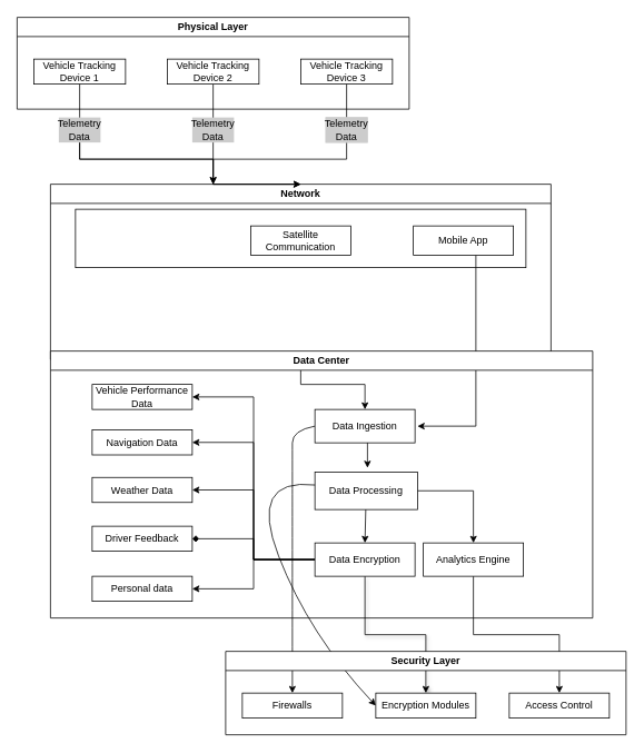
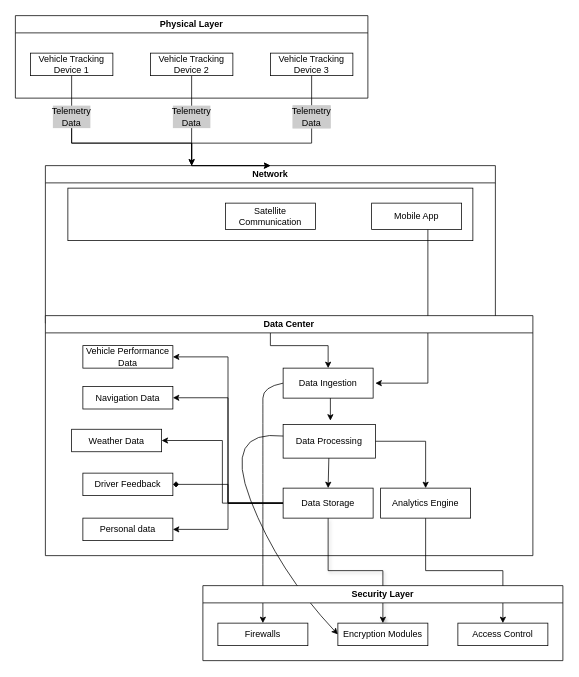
- <mxCell id="35" value="Weather Data" style="rounded=0;whiteSpace=wrap;html=1;" parent="22" vertex="1"><mxGeometry x="50" y="151.5" width="120" height="30" as="geometry" /></mxCell>
+ <mxCell id="35" value="Weather Data" style="rounded=0;whiteSpace=wrap;html=1;" parent="22" vertex="1"><mxGeometry x="35" y="151.5" width="120" height="30" as="geometry" /></mxCell>
- <mxCell id="31" value="Data Encryption" style="rounded=0;whiteSpace=wrap;html=1;" parent="22" vertex="1"><mxGeometry x="317" y="230" width="120" height="40" as="geometry" /></mxCell>
+ <mxCell id="31" value="Data Storage" style="rounded=0;whiteSpace=wrap;html=1;" parent="22" vertex="1"><mxGeometry x="317" y="230" width="120" height="40" as="geometry" /></mxCell>
